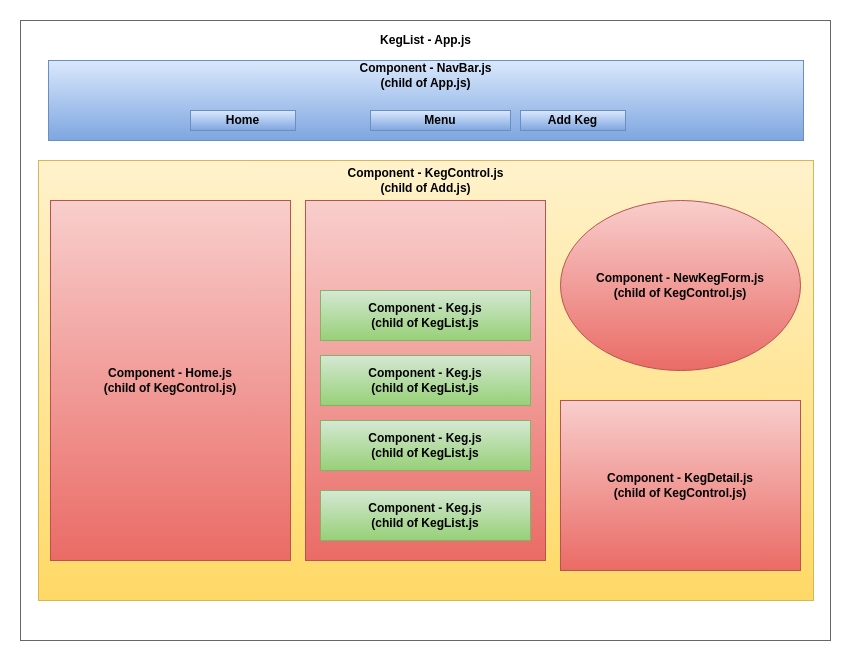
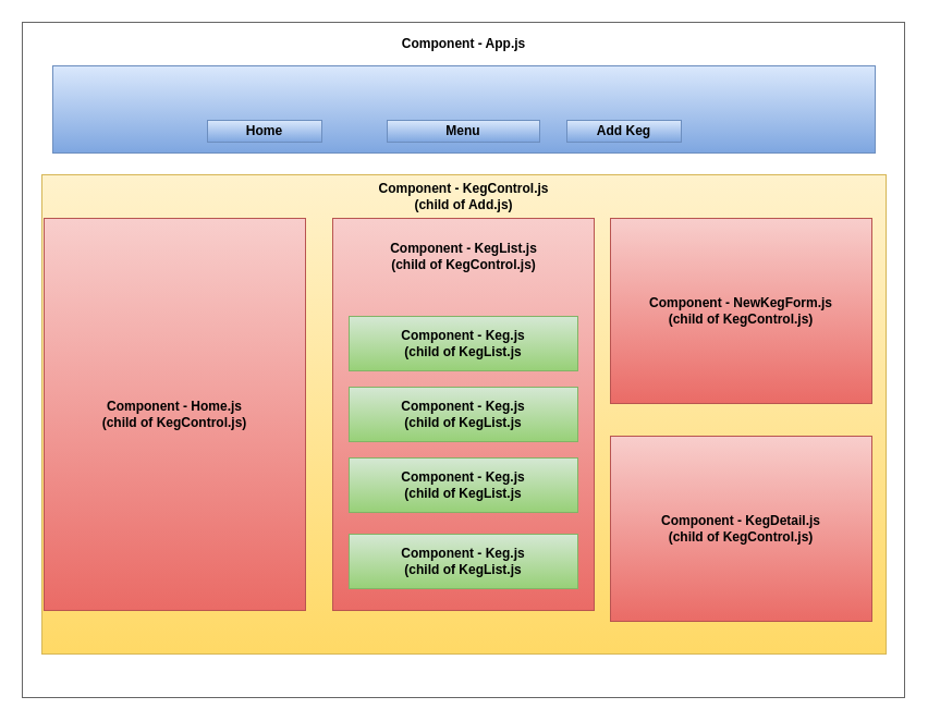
- <mxCell id="19" value="KegList - App.js" style="text;html=1;align=center;verticalAlign=middle;resizable=0;points=[];autosize=1;strokeColor=none;fillColor=none;fontColor=#000000;fontStyle=1" vertex="1" parent="1"><mxGeometry x="360" y="30" width="130" height="20" as="geometry" /></mxCell>
+ <mxCell id="19" value="Component - App.js" style="text;html=1;align=center;verticalAlign=middle;resizable=0;points=[];autosize=1;strokeColor=none;fillColor=none;fontColor=#000000;fontStyle=1" vertex="1" parent="1"><mxGeometry x="360" y="30" width="130" height="20" as="geometry" /></mxCell>
- <mxCell id="12" value="&lt;font color=&quot;#000000&quot;&gt;Component - NavBar.js&lt;br&gt;(child of App.js)&lt;/font&gt;" style="text;html=1;align=center;verticalAlign=middle;resizable=0;points=[];autosize=1;strokeColor=none;fillColor=none;fontStyle=1" vertex="1" parent="1"><mxGeometry x="350" y="60" width="150" height="30" as="geometry" /></mxCell>
- <mxCell id="5" value="Menu" style="rounded=0;whiteSpace=wrap;html=1;fillColor=#dae8fc;gradientColor=#7ea6e0;strokeColor=#6c8ebf;fontColor=#000000;fontStyle=1" vertex="1" parent="1"><mxGeometry x="370" y="110" width="140" height="20" as="geometry" /></mxCell>
+ <mxCell id="5" value="Menu" style="rounded=0;whiteSpace=wrap;html=1;fillColor=#dae8fc;gradientColor=#7ea6e0;strokeColor=#6c8ebf;fontColor=#000000;fontStyle=1" vertex="1" parent="1"><mxGeometry x="355" y="110" width="140" height="20" as="geometry" /></mxCell>
+ <mxCell id="14" value="&lt;span&gt;Component - KegList.js&lt;/span&gt;&lt;br&gt;&lt;span&gt;(child of KegControl.js)&lt;/span&gt;" style="text;html=1;align=center;verticalAlign=middle;resizable=0;points=[];autosize=1;fontStyle=1;fontColor=#000000;" vertex="1" parent="1"><mxGeometry x="350" y="220" width="150" height="30" as="geometry" /></mxCell>
- <mxCell id="18" value="Component - NewKegForm.js&lt;br&gt;(child of KegControl.js)" style="ellipse;whiteSpace=wrap;html=1;fillColor=#f8cecc;gradientColor=#ea6b66;strokeColor=#b85450;fontColor=#000000;fontStyle=1;" vertex="1" parent="1"><mxGeometry x="560" y="200" width="240" height="170" as="geometry" /></mxCell>
+ <mxCell id="18" value="Component - NewKegForm.js&lt;br&gt;(child of KegControl.js)" style="rounded=0;whiteSpace=wrap;html=1;fillColor=#f8cecc;gradientColor=#ea6b66;strokeColor=#b85450;fontColor=#000000;fontStyle=1" vertex="1" parent="1"><mxGeometry x="560" y="200" width="240" height="170" as="geometry" /></mxCell>
- <mxCell id="8" value="Component - Home.js&lt;br&gt;(child of KegControl.js)" style="rounded=0;whiteSpace=wrap;html=1;fontStyle=1;fillColor=#f8cecc;gradientColor=#ea6b66;strokeColor=#b85450;fontColor=#000000;" vertex="1" parent="1"><mxGeometry x="50" y="200" width="240" height="360" as="geometry" /></mxCell>
+ <mxCell id="8" value="Component - Home.js&lt;br&gt;(child of KegControl.js)" style="rounded=0;whiteSpace=wrap;html=1;fontStyle=1;fillColor=#f8cecc;gradientColor=#ea6b66;strokeColor=#b85450;fontColor=#000000;" vertex="1" parent="1"><mxGeometry x="40" y="200" width="240" height="360" as="geometry" /></mxCell>
